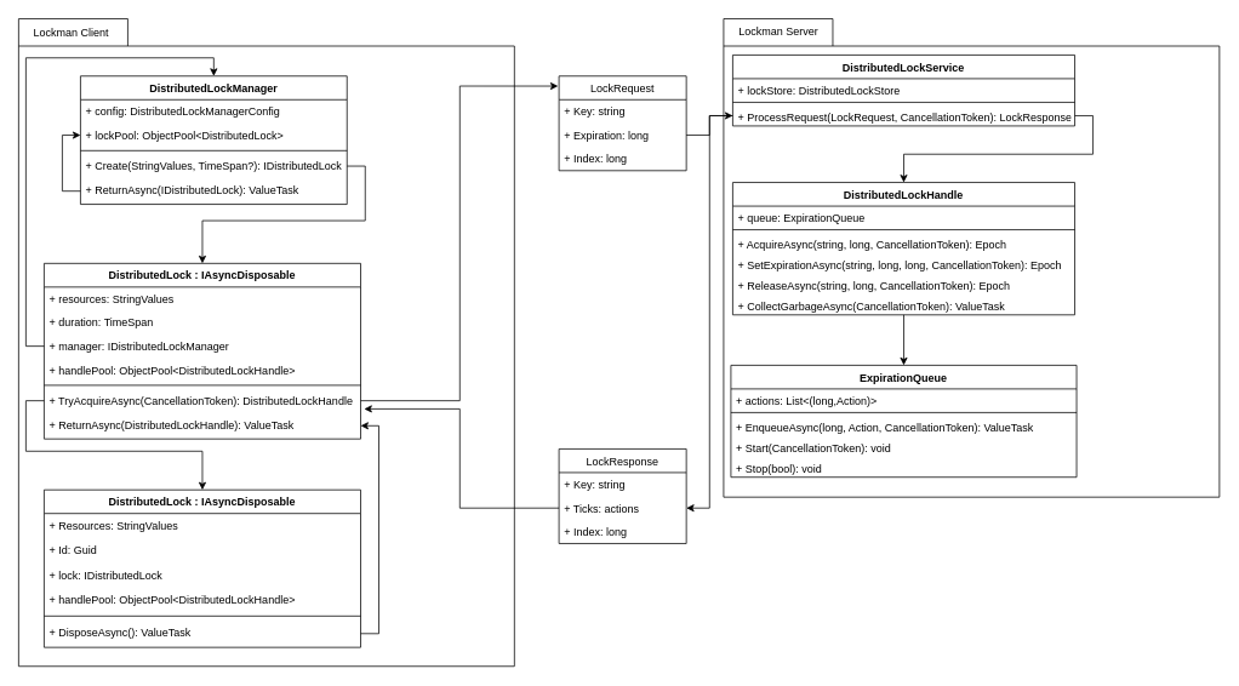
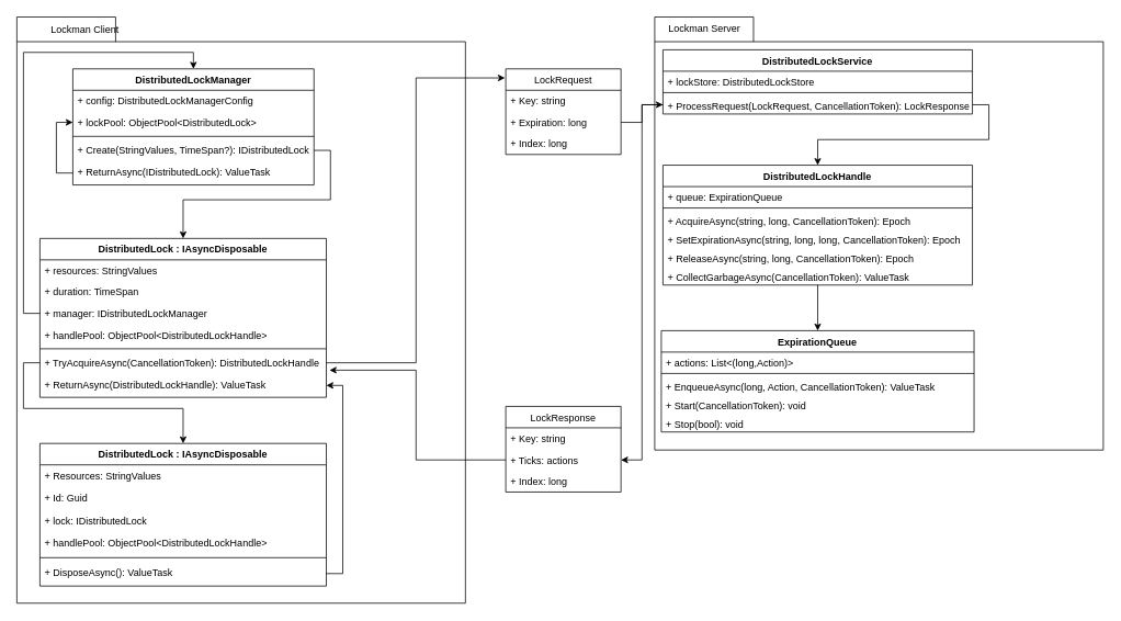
- <mxCell id="33" value="Lockman Client&amp;nbsp;" style="text;html=1;align=center;verticalAlign=middle;resizable=0;points=[];autosize=1;" vertex="1" parent="24"><mxGeometry x="11" y="6.996" width="96" height="18" as="geometry" /></mxCell>
+ <mxCell id="33" value="Lockman Client&amp;nbsp;" style="text;html=1;align=center;verticalAlign=middle;resizable=0;points=[];autosize=1;" vertex="1" parent="24"><mxGeometry x="36" y="6.996" width="96" height="18" as="geometry" /></mxCell>
